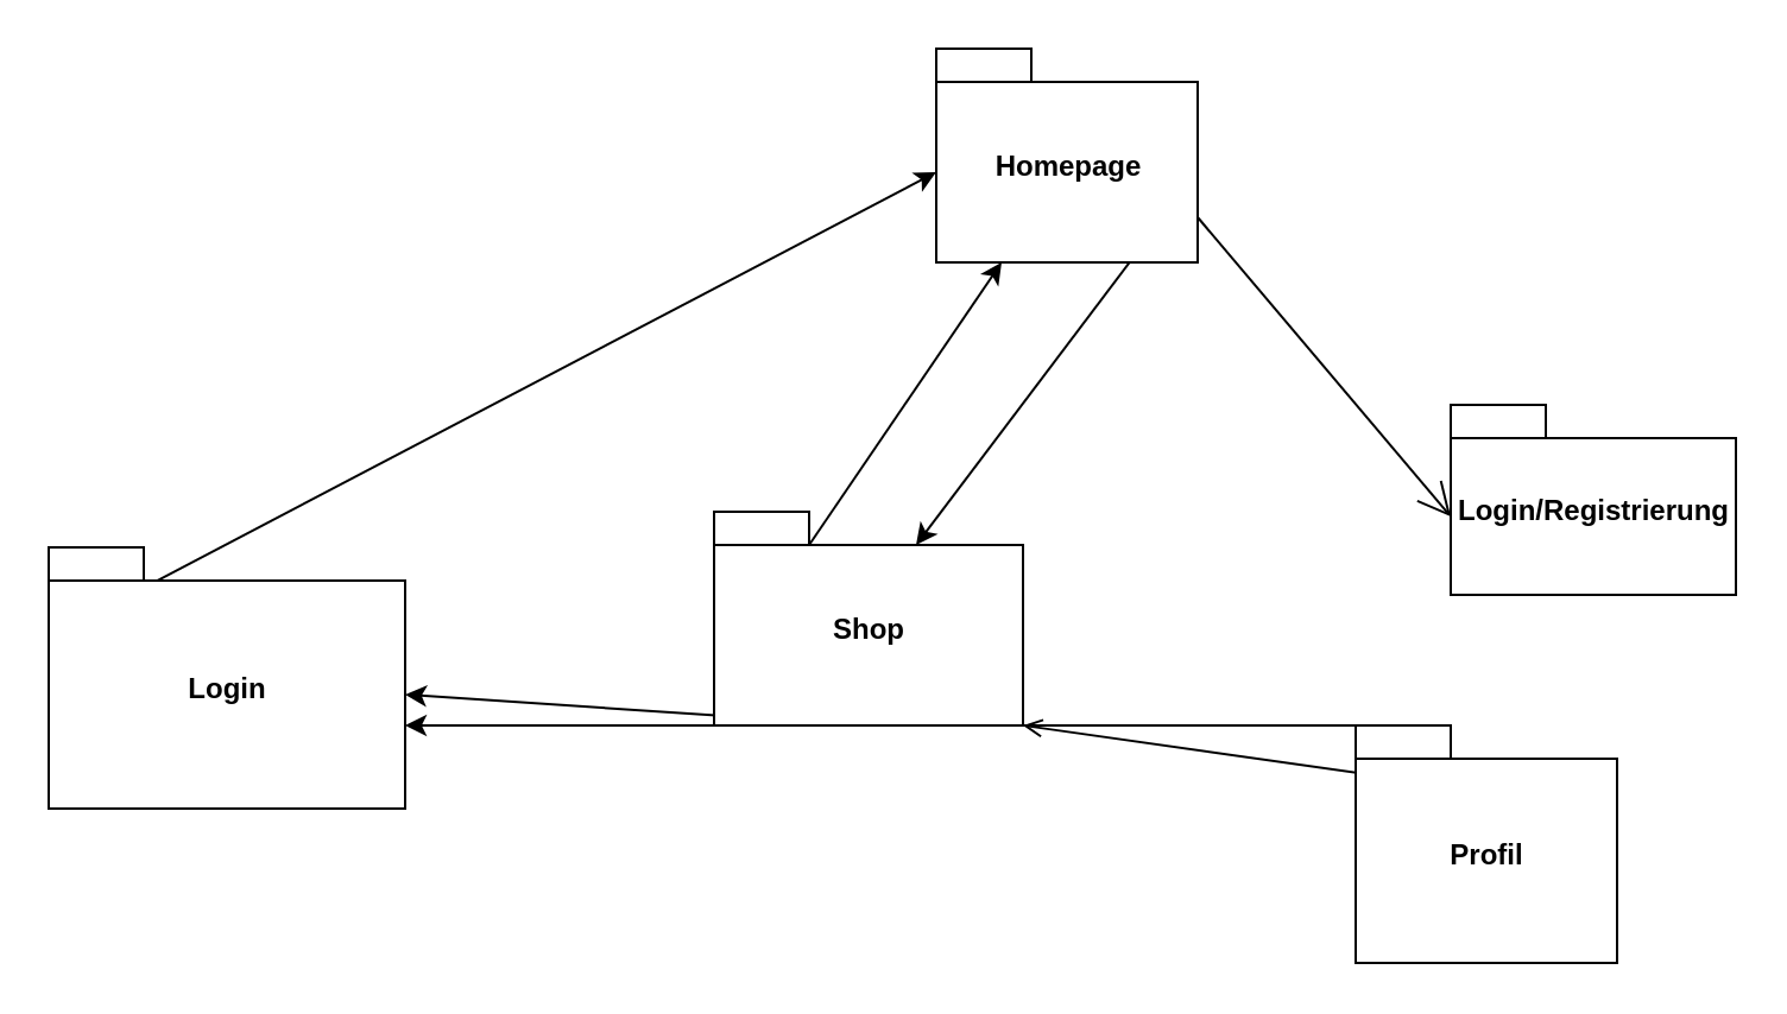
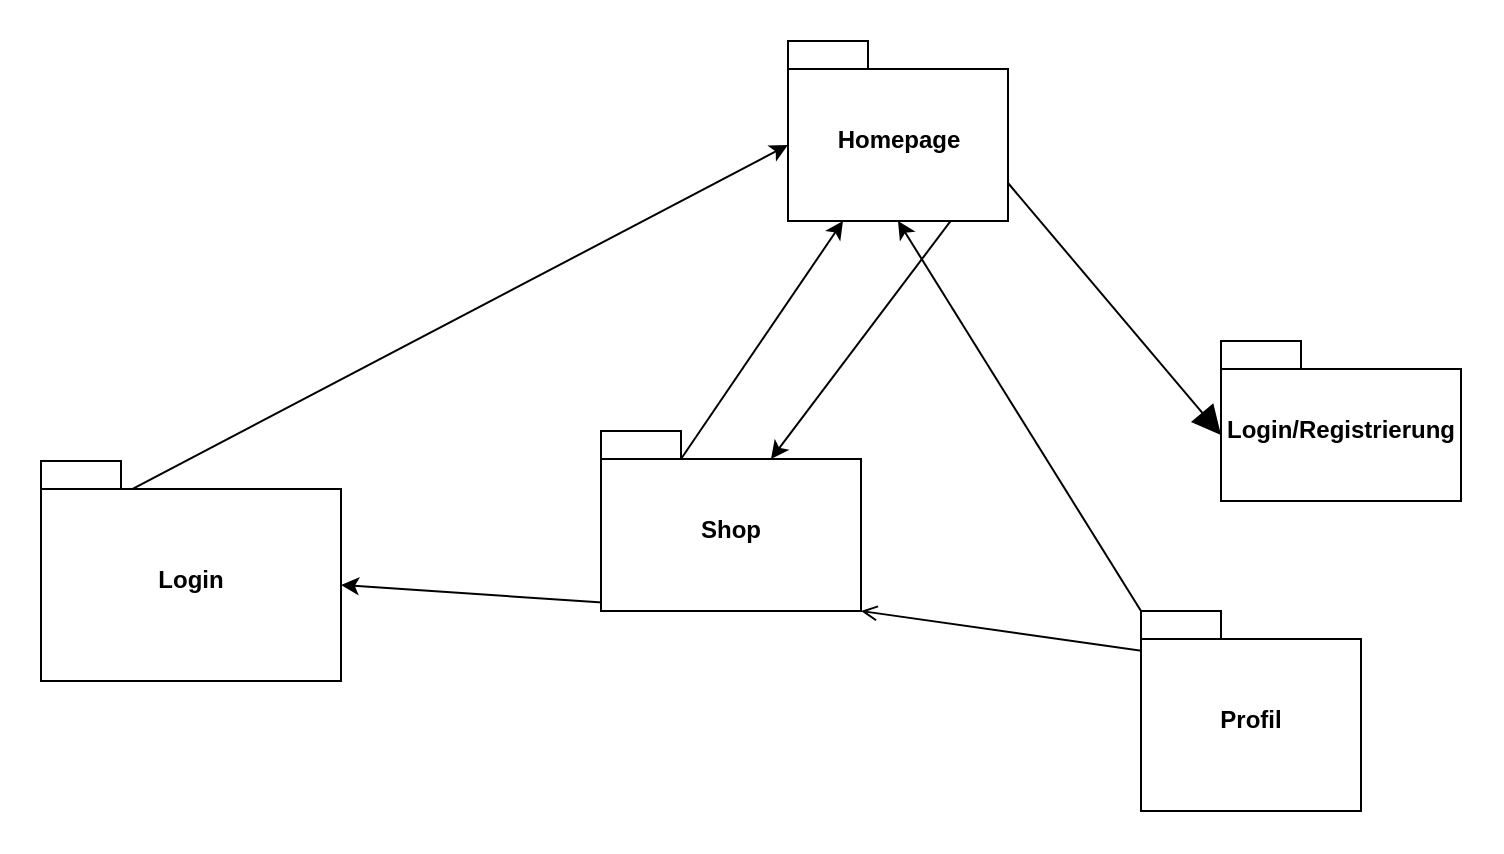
- <mxCell id="4" value="" style="endArrow=open;endFill=1;endSize=12;html=1;exitX=0;exitY=0;exitDx=110;exitDy=71;exitPerimeter=0;entryX=0;entryY=0;entryDx=0;entryDy=47;entryPerimeter=0;noEdgeStyle=1;orthogonal=1;" edge="1" parent="1" source="3" target="5"><mxGeometry width="160" relative="1" as="geometry"><mxPoint x="370" y="160" as="sourcePoint" /><mxPoint x="394" y="190" as="targetPoint" /></mxGeometry></mxCell>
+ <mxCell id="4" value="" style="endArrow=block;endFill=1;endSize=12;html=1;exitX=0;exitY=0;exitDx=110;exitDy=71;exitPerimeter=0;entryX=0;entryY=0;entryDx=0;entryDy=47;entryPerimeter=0;noEdgeStyle=1;orthogonal=1;" edge="1" parent="1" source="3" target="5"><mxGeometry width="160" relative="1" as="geometry"><mxPoint x="370" y="160" as="sourcePoint" /><mxPoint x="394" y="190" as="targetPoint" /></mxGeometry></mxCell>
- <mxCell id="10" style="edgeStyle=orthogonalEdgeStyle;rounded=0;orthogonalLoop=1;jettySize=auto;html=1;exitX=0;exitY=0;exitDx=0;exitDy=0;exitPerimeter=0;noEdgeStyle=1;orthogonal=1;" edge="1" parent="1" source="11" target="13"><mxGeometry relative="1" as="geometry" /></mxCell>
+ <mxCell id="10" style="edgeStyle=orthogonalEdgeStyle;rounded=0;orthogonalLoop=1;jettySize=auto;html=1;exitX=0;exitY=0;exitDx=0;exitDy=0;exitPerimeter=0;entryX=0.5;entryY=1;entryDx=0;entryDy=0;entryPerimeter=0;noEdgeStyle=1;orthogonal=1;" edge="1" parent="1" source="11" target="3"><mxGeometry relative="1" as="geometry" /></mxCell>
